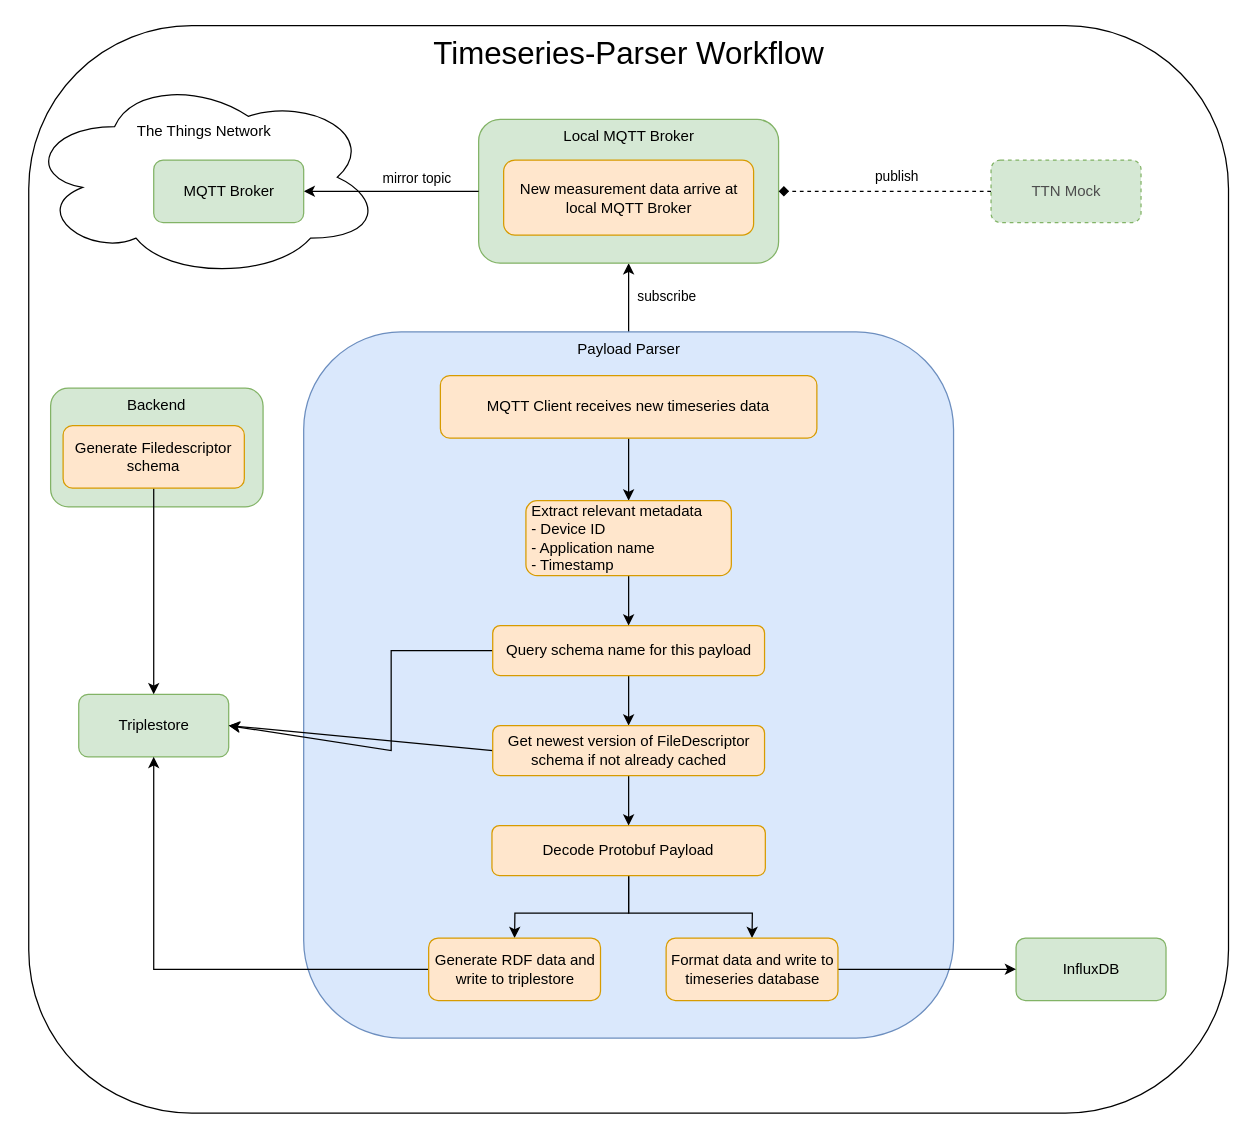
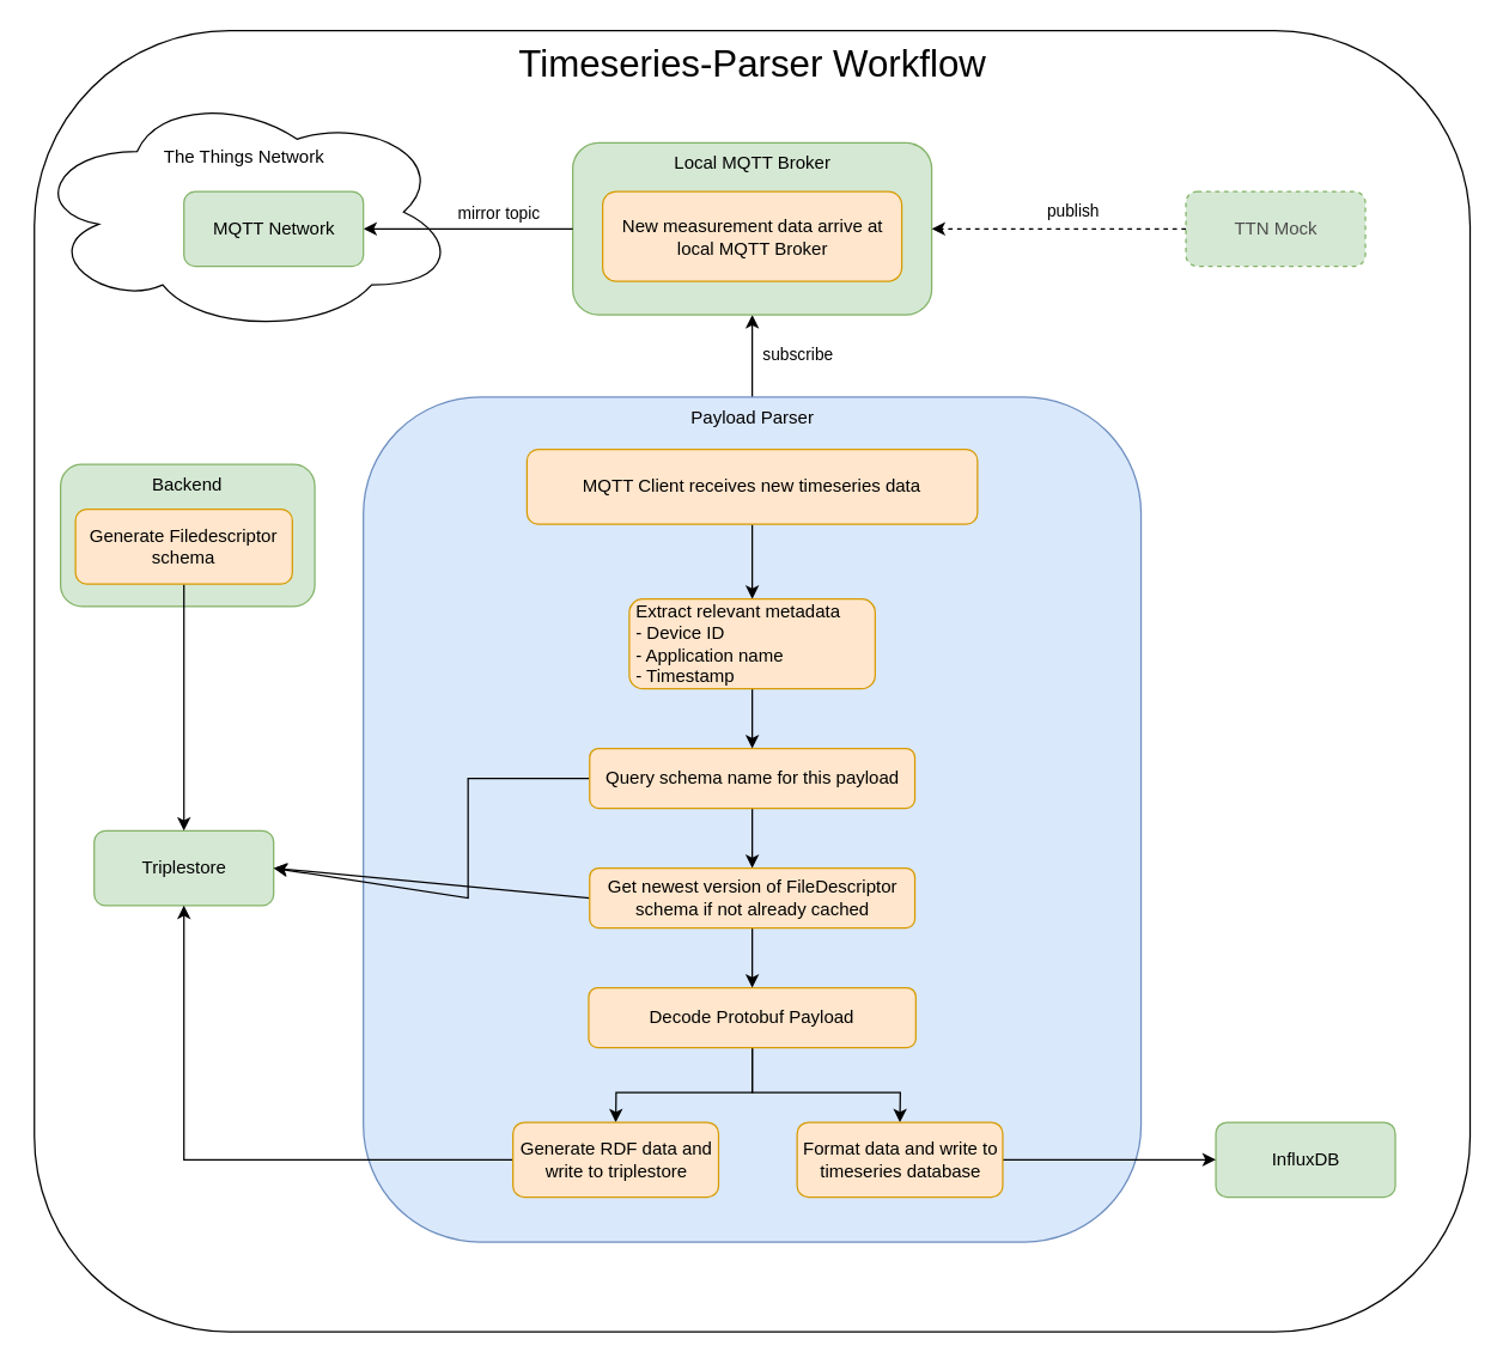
- <mxCell id="8" style="edgeStyle=none;html=1;entryX=1;entryY=0.5;entryDx=0;entryDy=0;dashed=1;endArrow=diamond;" parent="1" source="10" target="6" edge="1"><mxGeometry relative="1" as="geometry" /></mxCell>
+ <mxCell id="8" style="edgeStyle=none;html=1;entryX=1;entryY=0.5;entryDx=0;entryDy=0;dashed=1;" parent="1" source="10" target="6" edge="1"><mxGeometry relative="1" as="geometry" /></mxCell>
- <mxCell id="14" value="MQTT Broker" style="rounded=1;whiteSpace=wrap;html=1;fillColor=#d5e8d4;strokeColor=#82b366;" parent="1" vertex="1"><mxGeometry x="122.5" y="127.5" width="120" height="50" as="geometry" /></mxCell>
+ <mxCell id="14" value="MQTT Network" style="rounded=1;whiteSpace=wrap;html=1;fillColor=#d5e8d4;strokeColor=#82b366;" parent="1" vertex="1"><mxGeometry x="122.5" y="127.5" width="120" height="50" as="geometry" /></mxCell>
